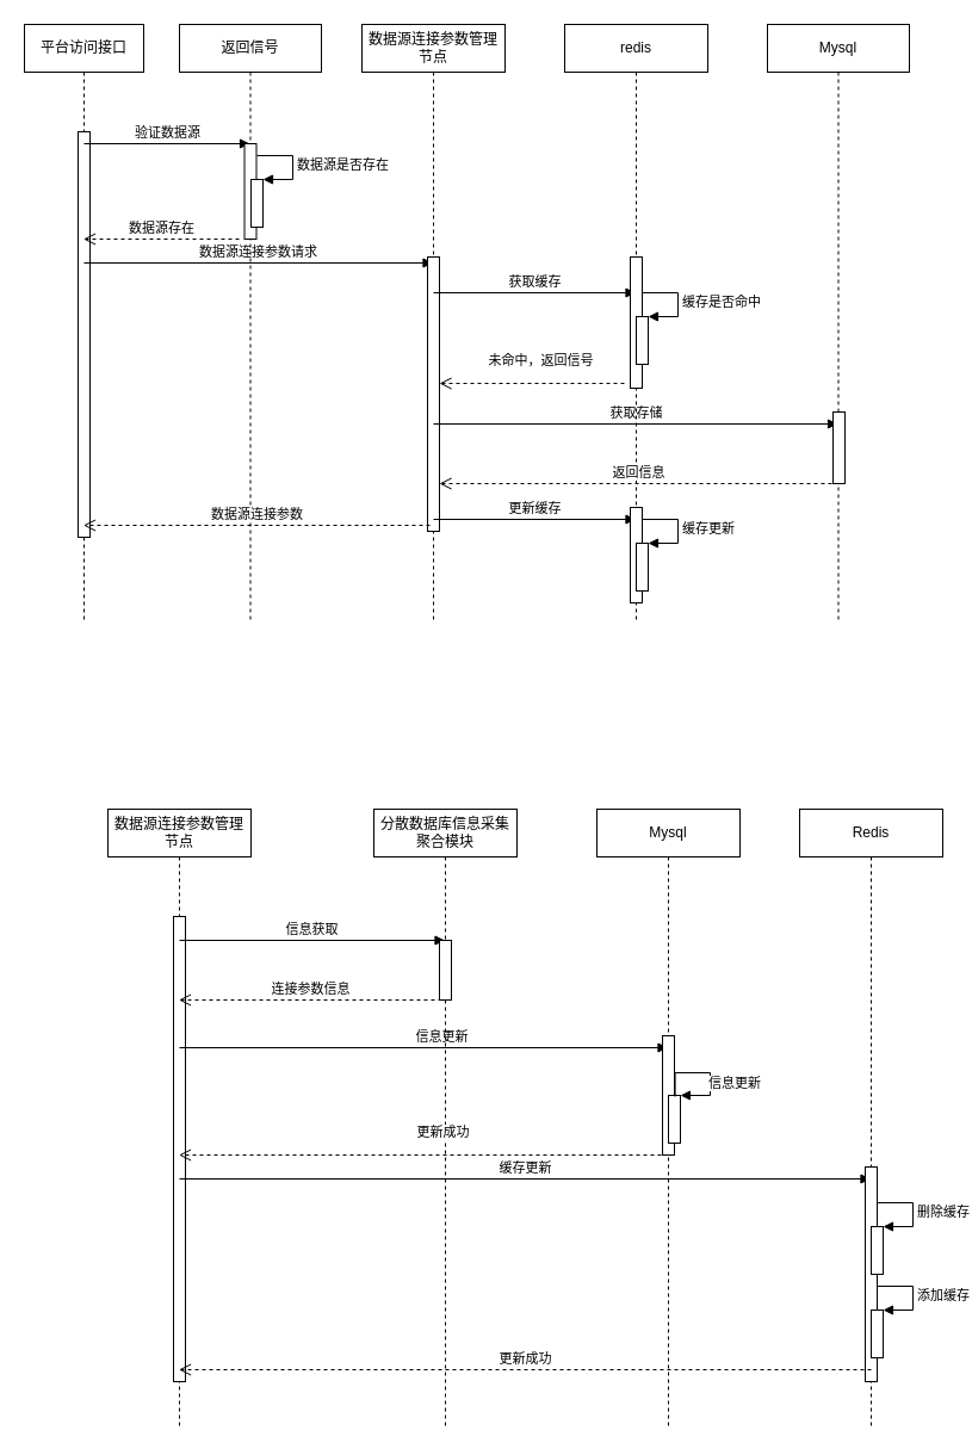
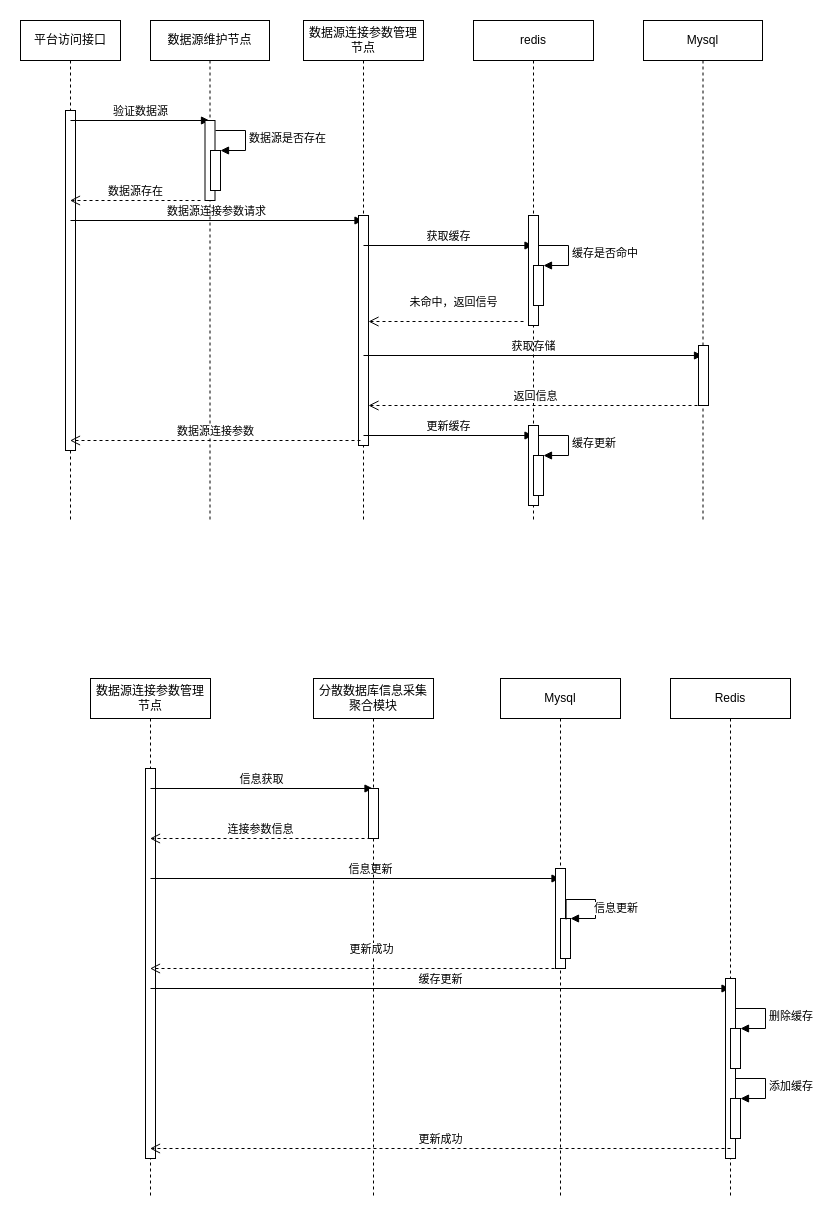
- <mxCell id="42" value="返回信号" style="shape=umlLifeline;perimeter=lifelinePerimeter;whiteSpace=wrap;html=1;container=1;collapsible=0;recursiveResize=0;outlineConnect=0;" vertex="1" parent="1"><mxGeometry x="150" y="20" width="119" height="500" as="geometry" /></mxCell>
+ <mxCell id="42" value="数据源维护节点" style="shape=umlLifeline;perimeter=lifelinePerimeter;whiteSpace=wrap;html=1;container=1;collapsible=0;recursiveResize=0;outlineConnect=0;" vertex="1" parent="1"><mxGeometry x="150" y="20" width="119" height="500" as="geometry" /></mxCell>
